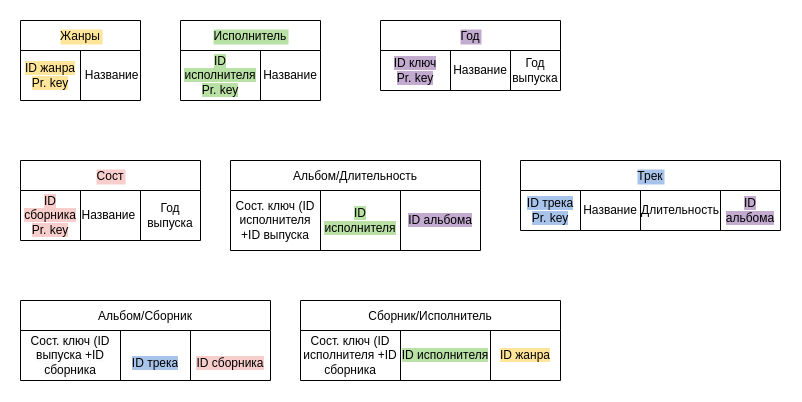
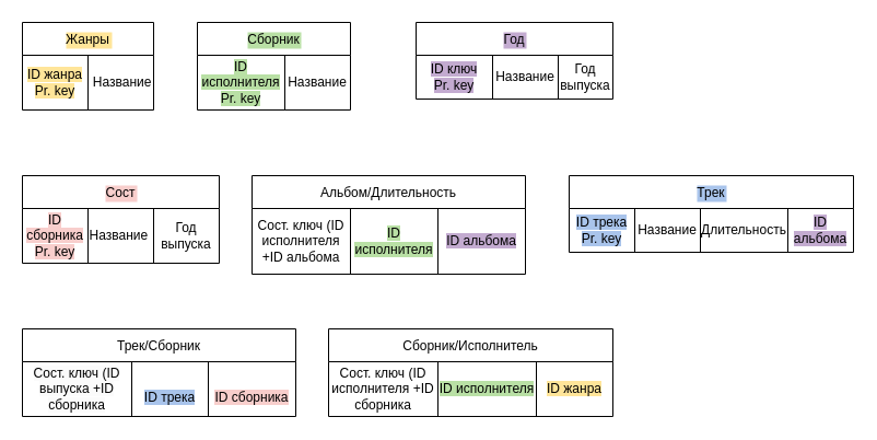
- <mxCell id="6" value="Исполнитель" style="shape=table;startSize=30;container=1;collapsible=0;childLayout=tableLayout;labelBackgroundColor=#B9E0A5;" parent="1" vertex="1"><mxGeometry x="180" y="20" width="140" height="80" as="geometry" /></mxCell>
+ <mxCell id="6" value="Сборник" style="shape=table;startSize=30;container=1;collapsible=0;childLayout=tableLayout;labelBackgroundColor=#B9E0A5;" parent="1" vertex="1"><mxGeometry x="180" y="20" width="140" height="80" as="geometry" /></mxCell>
- <mxCell id="28" value="Сост. ключ (ID исполнителя +ID выпуска" style="shape=partialRectangle;html=1;whiteSpace=wrap;connectable=0;strokeColor=inherit;overflow=hidden;fillColor=none;top=0;left=0;bottom=0;right=0;pointerEvents=1;" parent="27" vertex="1"><mxGeometry width="90" height="60" as="geometry"><mxRectangle width="90" height="60" as="alternateBounds" /></mxGeometry></mxCell>
+ <mxCell id="28" value="Сост. ключ (ID исполнителя +ID альбома" style="shape=partialRectangle;html=1;whiteSpace=wrap;connectable=0;strokeColor=inherit;overflow=hidden;fillColor=none;top=0;left=0;bottom=0;right=0;pointerEvents=1;" parent="27" vertex="1"><mxGeometry width="90" height="60" as="geometry"><mxRectangle width="90" height="60" as="alternateBounds" /></mxGeometry></mxCell>
- <mxCell id="31" value="Альбом/Сборник" style="shape=table;startSize=30;container=1;collapsible=0;childLayout=tableLayout;" parent="1" vertex="1"><mxGeometry x="20" y="300" width="250" height="80" as="geometry" /></mxCell>
+ <mxCell id="31" value="Трек/Сборник" style="shape=table;startSize=30;container=1;collapsible=0;childLayout=tableLayout;" parent="1" vertex="1"><mxGeometry x="20" y="300" width="250" height="80" as="geometry" /></mxCell>
